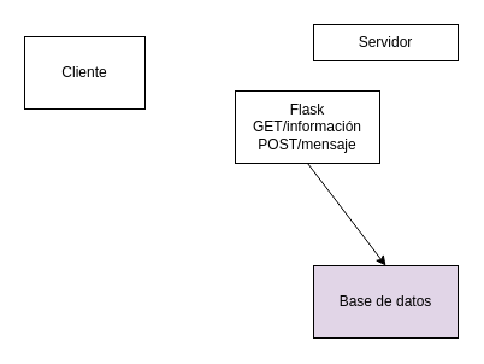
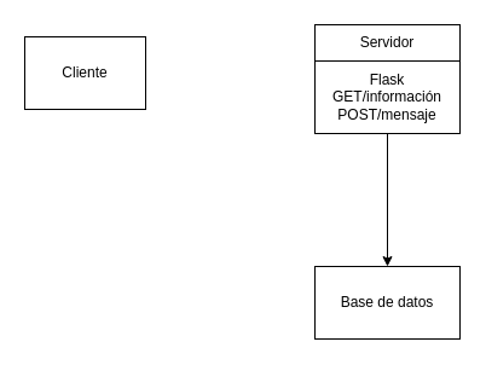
- <mxCell id="4" value="Flask&lt;div&gt;GET/información&lt;/div&gt;&lt;div&gt;POST/mensaje&lt;/div&gt;" style="rounded=0;whiteSpace=wrap;html=1;" vertex="1" parent="1"><mxGeometry x="195" y="75" width="120" height="60" as="geometry" /></mxCell>
+ <mxCell id="4" value="Flask&lt;div&gt;GET/información&lt;/div&gt;&lt;div&gt;POST/mensaje&lt;/div&gt;" style="rounded=0;whiteSpace=wrap;html=1;" vertex="1" parent="1"><mxGeometry x="260" y="50" width="120" height="60" as="geometry" /></mxCell>
- <mxCell id="6" value="Base de datos" style="rounded=0;whiteSpace=wrap;html=1;fillColor=#e1d5e7;" vertex="1" parent="1"><mxGeometry x="260" y="220" width="120" height="60" as="geometry" /></mxCell>
+ <mxCell id="6" value="Base de datos" style="rounded=0;whiteSpace=wrap;html=1;" vertex="1" parent="1"><mxGeometry x="260" y="220" width="120" height="60" as="geometry" /></mxCell>
